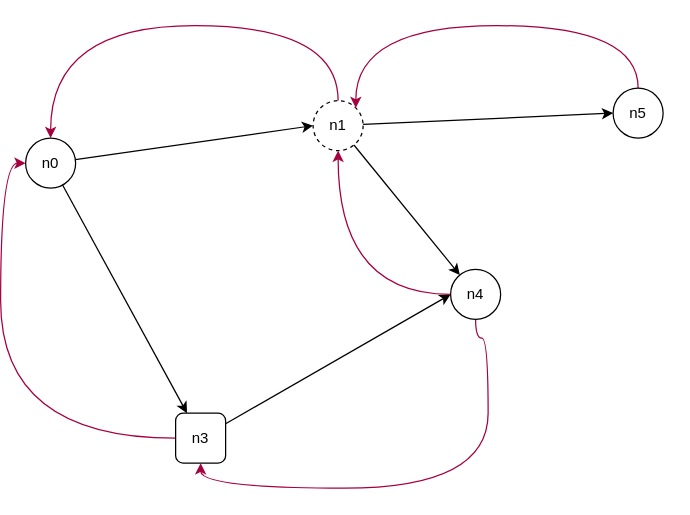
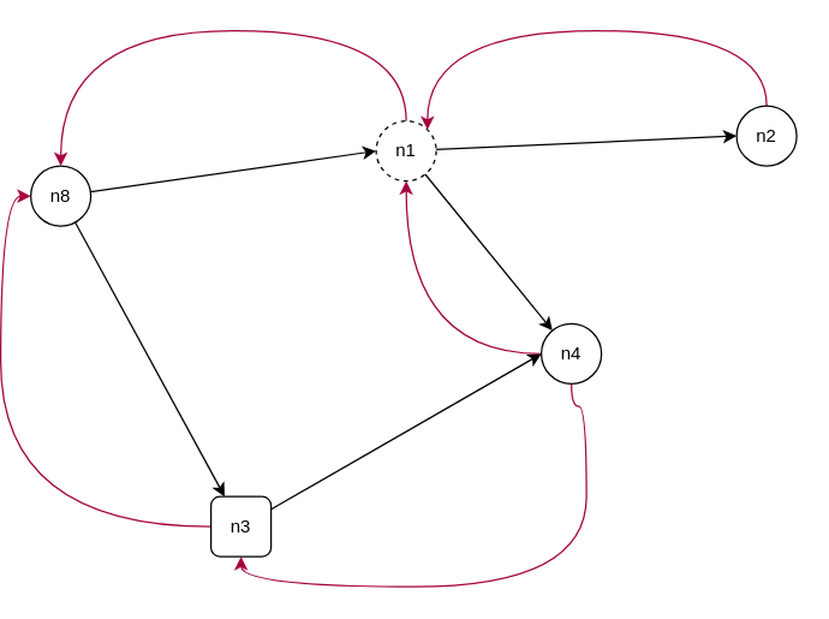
- <mxCell id="10" value="n5" style="ellipse;whiteSpace=wrap;html=1;aspect=fixed;" vertex="1" parent="1"><mxGeometry x="490" y="70" width="40" height="40" as="geometry" /></mxCell>
+ <mxCell id="10" value="n2" style="ellipse;whiteSpace=wrap;html=1;aspect=fixed;" vertex="1" parent="1"><mxGeometry x="490" y="70" width="40" height="40" as="geometry" /></mxCell>
- <mxCell id="4" value="n0" style="ellipse;whiteSpace=wrap;html=1;aspect=fixed;" vertex="1" parent="1"><mxGeometry x="20" y="110" width="40" height="40" as="geometry" /></mxCell>
+ <mxCell id="4" value="n8" style="ellipse;whiteSpace=wrap;html=1;aspect=fixed;" vertex="1" parent="1"><mxGeometry x="20" y="110" width="40" height="40" as="geometry" /></mxCell>
